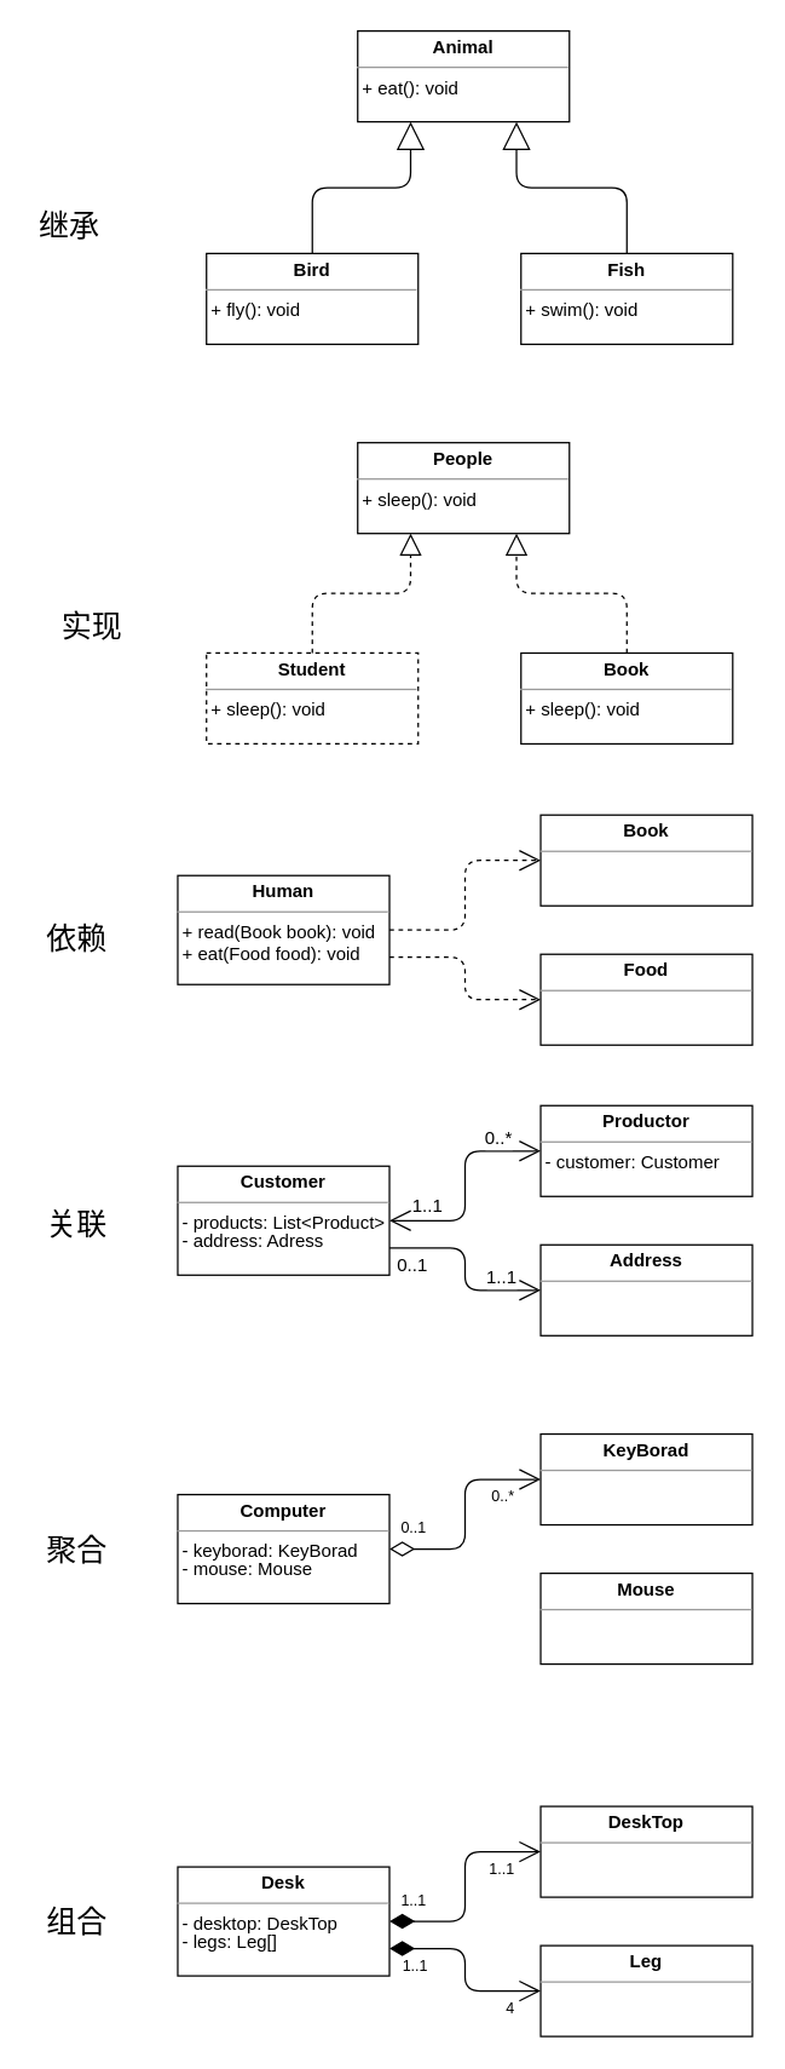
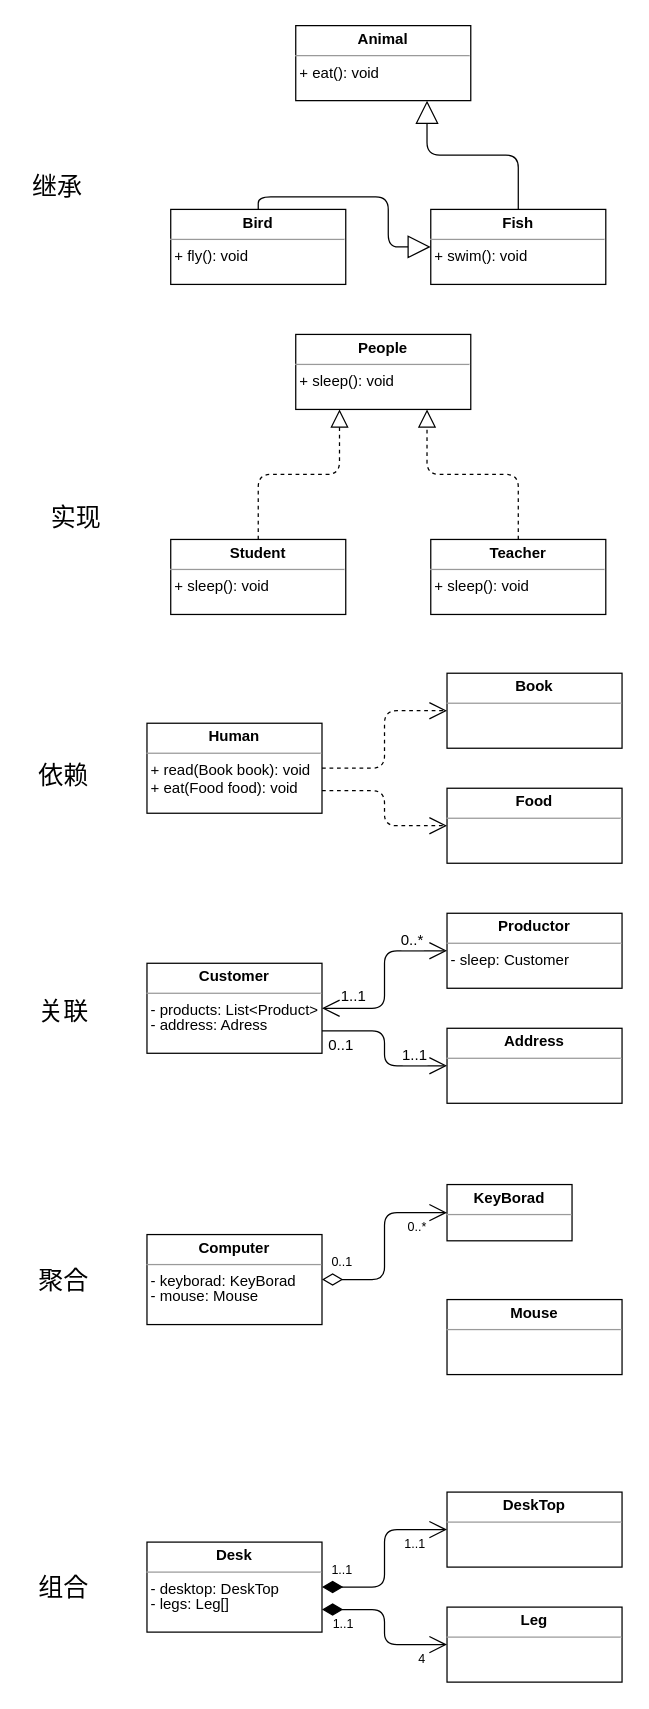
- <mxCell id="5" value="" style="endArrow=block;endSize=16;endFill=0;html=1;entryX=0.25;entryY=1;entryDx=0;entryDy=0;exitX=0.5;exitY=0;exitDx=0;exitDy=0;edgeStyle=orthogonalEdgeStyle;" parent="1" source="3" target="2" edge="1"><mxGeometry width="160" relative="1" as="geometry"><mxPoint x="261" y="275" as="sourcePoint" /><mxPoint x="421" y="275" as="targetPoint" /></mxGeometry></mxCell>
+ <mxCell id="5" value="" style="endArrow=block;endSize=16;endFill=0;html=1;exitX=0.5;exitY=0;exitDx=0;exitDy=0;edgeStyle=orthogonalEdgeStyle;" parent="1" source="3" target="4" edge="1"><mxGeometry width="160" relative="1" as="geometry"><mxPoint x="261" y="275" as="sourcePoint" /><mxPoint x="421" y="275" as="targetPoint" /></mxGeometry></mxCell>
- <mxCell id="8" value="&lt;p style=&quot;margin: 0px ; margin-top: 4px ; text-align: center&quot;&gt;&lt;b&gt;People&lt;/b&gt;&lt;/p&gt;&lt;hr size=&quot;1&quot;&gt;&lt;div style=&quot;height: 2px&quot;&gt;&amp;nbsp;+ sleep(): void&lt;/div&gt;" style="verticalAlign=top;align=left;overflow=fill;fontSize=12;fontFamily=Helvetica;html=1;" parent="1" vertex="1"><mxGeometry x="236" y="292" width="140" height="60" as="geometry" /></mxCell>
+ <mxCell id="8" value="&lt;p style=&quot;margin: 0px ; margin-top: 4px ; text-align: center&quot;&gt;&lt;b&gt;People&lt;/b&gt;&lt;/p&gt;&lt;hr size=&quot;1&quot;&gt;&lt;div style=&quot;height: 2px&quot;&gt;&amp;nbsp;+ sleep(): void&lt;/div&gt;" style="verticalAlign=top;align=left;overflow=fill;fontSize=12;fontFamily=Helvetica;html=1;" parent="1" vertex="1"><mxGeometry x="236" y="267" width="140" height="60" as="geometry" /></mxCell>
- <mxCell id="10" value="&lt;p style=&quot;margin: 0px ; margin-top: 4px ; text-align: center&quot;&gt;&lt;b&gt;Book&lt;/b&gt;&lt;/p&gt;&lt;hr size=&quot;1&quot;&gt;&lt;div style=&quot;height: 2px&quot;&gt;&amp;nbsp;+ sleep(): void&lt;/div&gt;" style="verticalAlign=top;align=left;overflow=fill;fontSize=12;fontFamily=Helvetica;html=1;" parent="1" vertex="1"><mxGeometry x="344" y="431" width="140" height="60" as="geometry" /></mxCell>
+ <mxCell id="10" value="&lt;p style=&quot;margin: 0px ; margin-top: 4px ; text-align: center&quot;&gt;&lt;b&gt;Teacher&lt;/b&gt;&lt;/p&gt;&lt;hr size=&quot;1&quot;&gt;&lt;div style=&quot;height: 2px&quot;&gt;&amp;nbsp;+ sleep(): void&lt;/div&gt;" style="verticalAlign=top;align=left;overflow=fill;fontSize=12;fontFamily=Helvetica;html=1;" parent="1" vertex="1"><mxGeometry x="344" y="431" width="140" height="60" as="geometry" /></mxCell>
- <mxCell id="9" value="&lt;p style=&quot;margin: 0px ; margin-top: 4px ; text-align: center&quot;&gt;&lt;b&gt;Student&lt;/b&gt;&lt;/p&gt;&lt;hr size=&quot;1&quot;&gt;&lt;div style=&quot;height: 2px&quot;&gt;&amp;nbsp;+ sleep(): void&lt;/div&gt;" style="verticalAlign=top;align=left;overflow=fill;fontSize=12;fontFamily=Helvetica;html=1;dashed=1;" parent="1" vertex="1"><mxGeometry x="136" y="431" width="140" height="60" as="geometry" /></mxCell>
+ <mxCell id="9" value="&lt;p style=&quot;margin: 0px ; margin-top: 4px ; text-align: center&quot;&gt;&lt;b&gt;Student&lt;/b&gt;&lt;/p&gt;&lt;hr size=&quot;1&quot;&gt;&lt;div style=&quot;height: 2px&quot;&gt;&amp;nbsp;+ sleep(): void&lt;/div&gt;" style="verticalAlign=top;align=left;overflow=fill;fontSize=12;fontFamily=Helvetica;html=1;" parent="1" vertex="1"><mxGeometry x="136" y="431" width="140" height="60" as="geometry" /></mxCell>
- <mxCell id="18" value="&lt;p style=&quot;margin: 0px ; margin-top: 4px ; text-align: center&quot;&gt;&lt;b&gt;Productor&lt;/b&gt;&lt;/p&gt;&lt;hr size=&quot;1&quot;&gt;&lt;div style=&quot;height: 2px&quot;&gt;&amp;nbsp;- customer: Customer&lt;/div&gt;" style="verticalAlign=top;align=left;overflow=fill;fontSize=12;fontFamily=Helvetica;html=1;" parent="1" vertex="1"><mxGeometry x="357" y="730" width="140" height="60" as="geometry" /></mxCell>
+ <mxCell id="18" value="&lt;p style=&quot;margin: 0px ; margin-top: 4px ; text-align: center&quot;&gt;&lt;b&gt;Productor&lt;/b&gt;&lt;/p&gt;&lt;hr size=&quot;1&quot;&gt;&lt;div style=&quot;height: 2px&quot;&gt;&amp;nbsp;- sleep: Customer&lt;/div&gt;" style="verticalAlign=top;align=left;overflow=fill;fontSize=12;fontFamily=Helvetica;html=1;" parent="1" vertex="1"><mxGeometry x="357" y="730" width="140" height="60" as="geometry" /></mxCell>
- <mxCell id="27" value="&lt;p style=&quot;margin: 0px ; margin-top: 4px ; text-align: center&quot;&gt;&lt;b&gt;KeyBorad&lt;/b&gt;&lt;/p&gt;&lt;hr size=&quot;1&quot;&gt;&lt;div style=&quot;height: 2px&quot;&gt;&lt;br&gt;&lt;/div&gt;" style="verticalAlign=top;align=left;overflow=fill;fontSize=12;fontFamily=Helvetica;html=1;" parent="1" vertex="1"><mxGeometry x="357" y="947" width="140" height="60" as="geometry" /></mxCell>
+ <mxCell id="27" value="&lt;p style=&quot;margin: 0px ; margin-top: 4px ; text-align: center&quot;&gt;&lt;b&gt;KeyBorad&lt;/b&gt;&lt;/p&gt;&lt;hr size=&quot;1&quot;&gt;&lt;div style=&quot;height: 2px&quot;&gt;&lt;br&gt;&lt;/div&gt;" style="verticalAlign=top;align=left;overflow=fill;fontSize=12;fontFamily=Helvetica;html=1;" parent="1" vertex="1"><mxGeometry x="357" y="947" width="100" height="45" as="geometry" /></mxCell>
